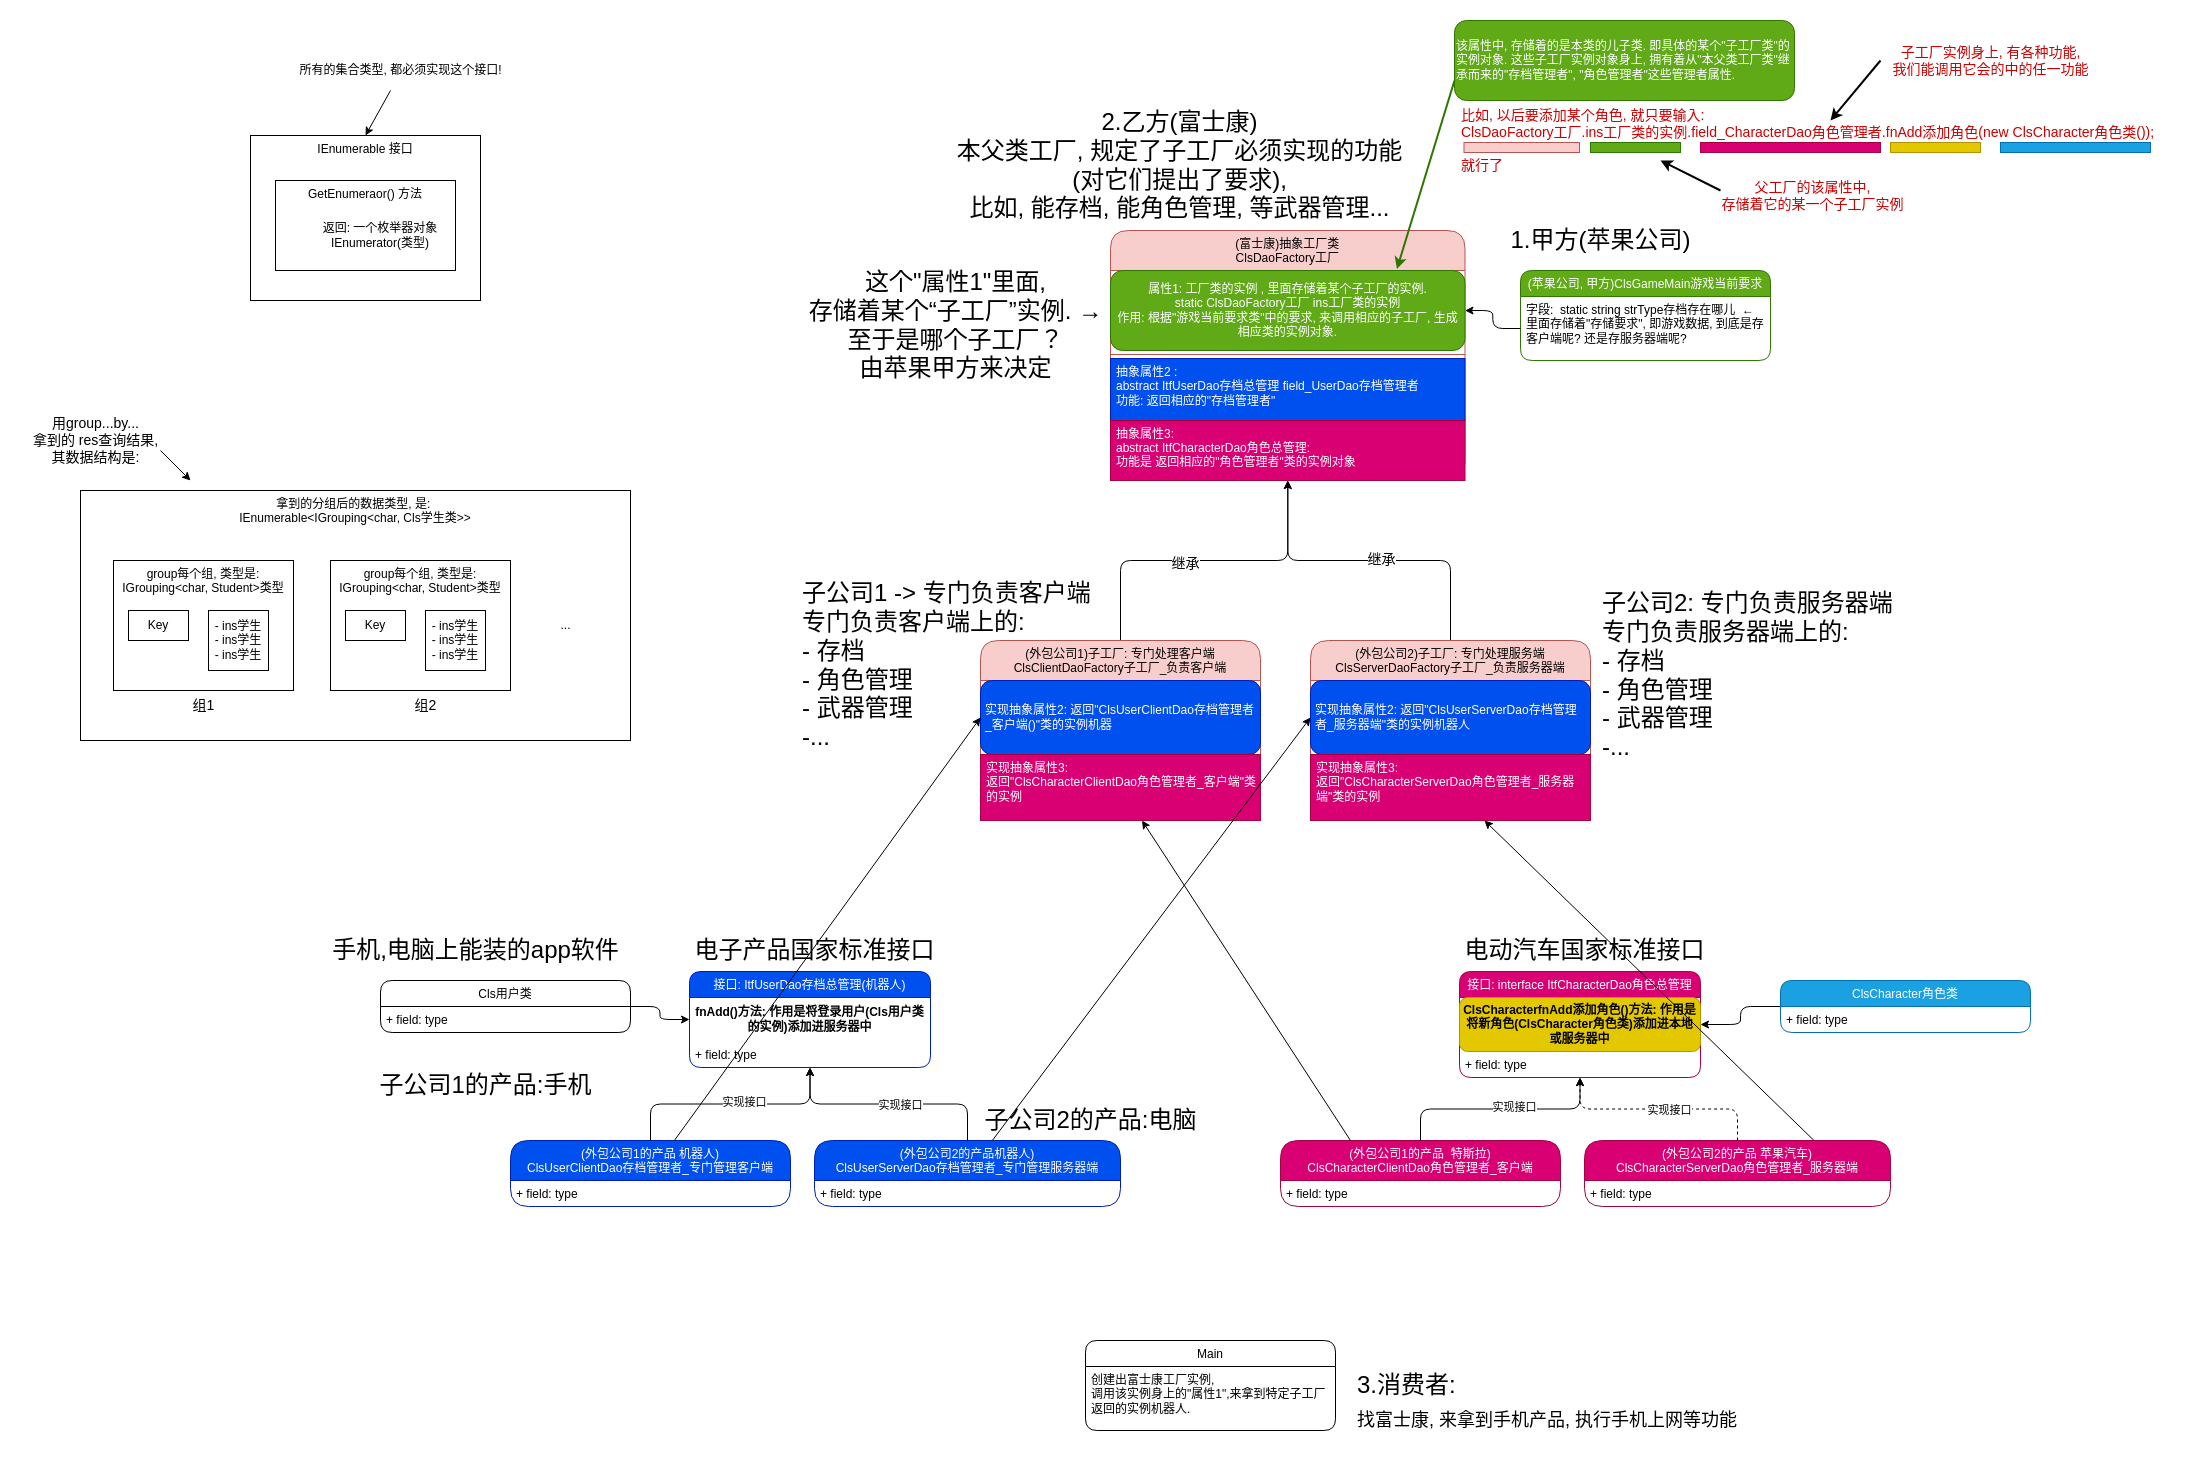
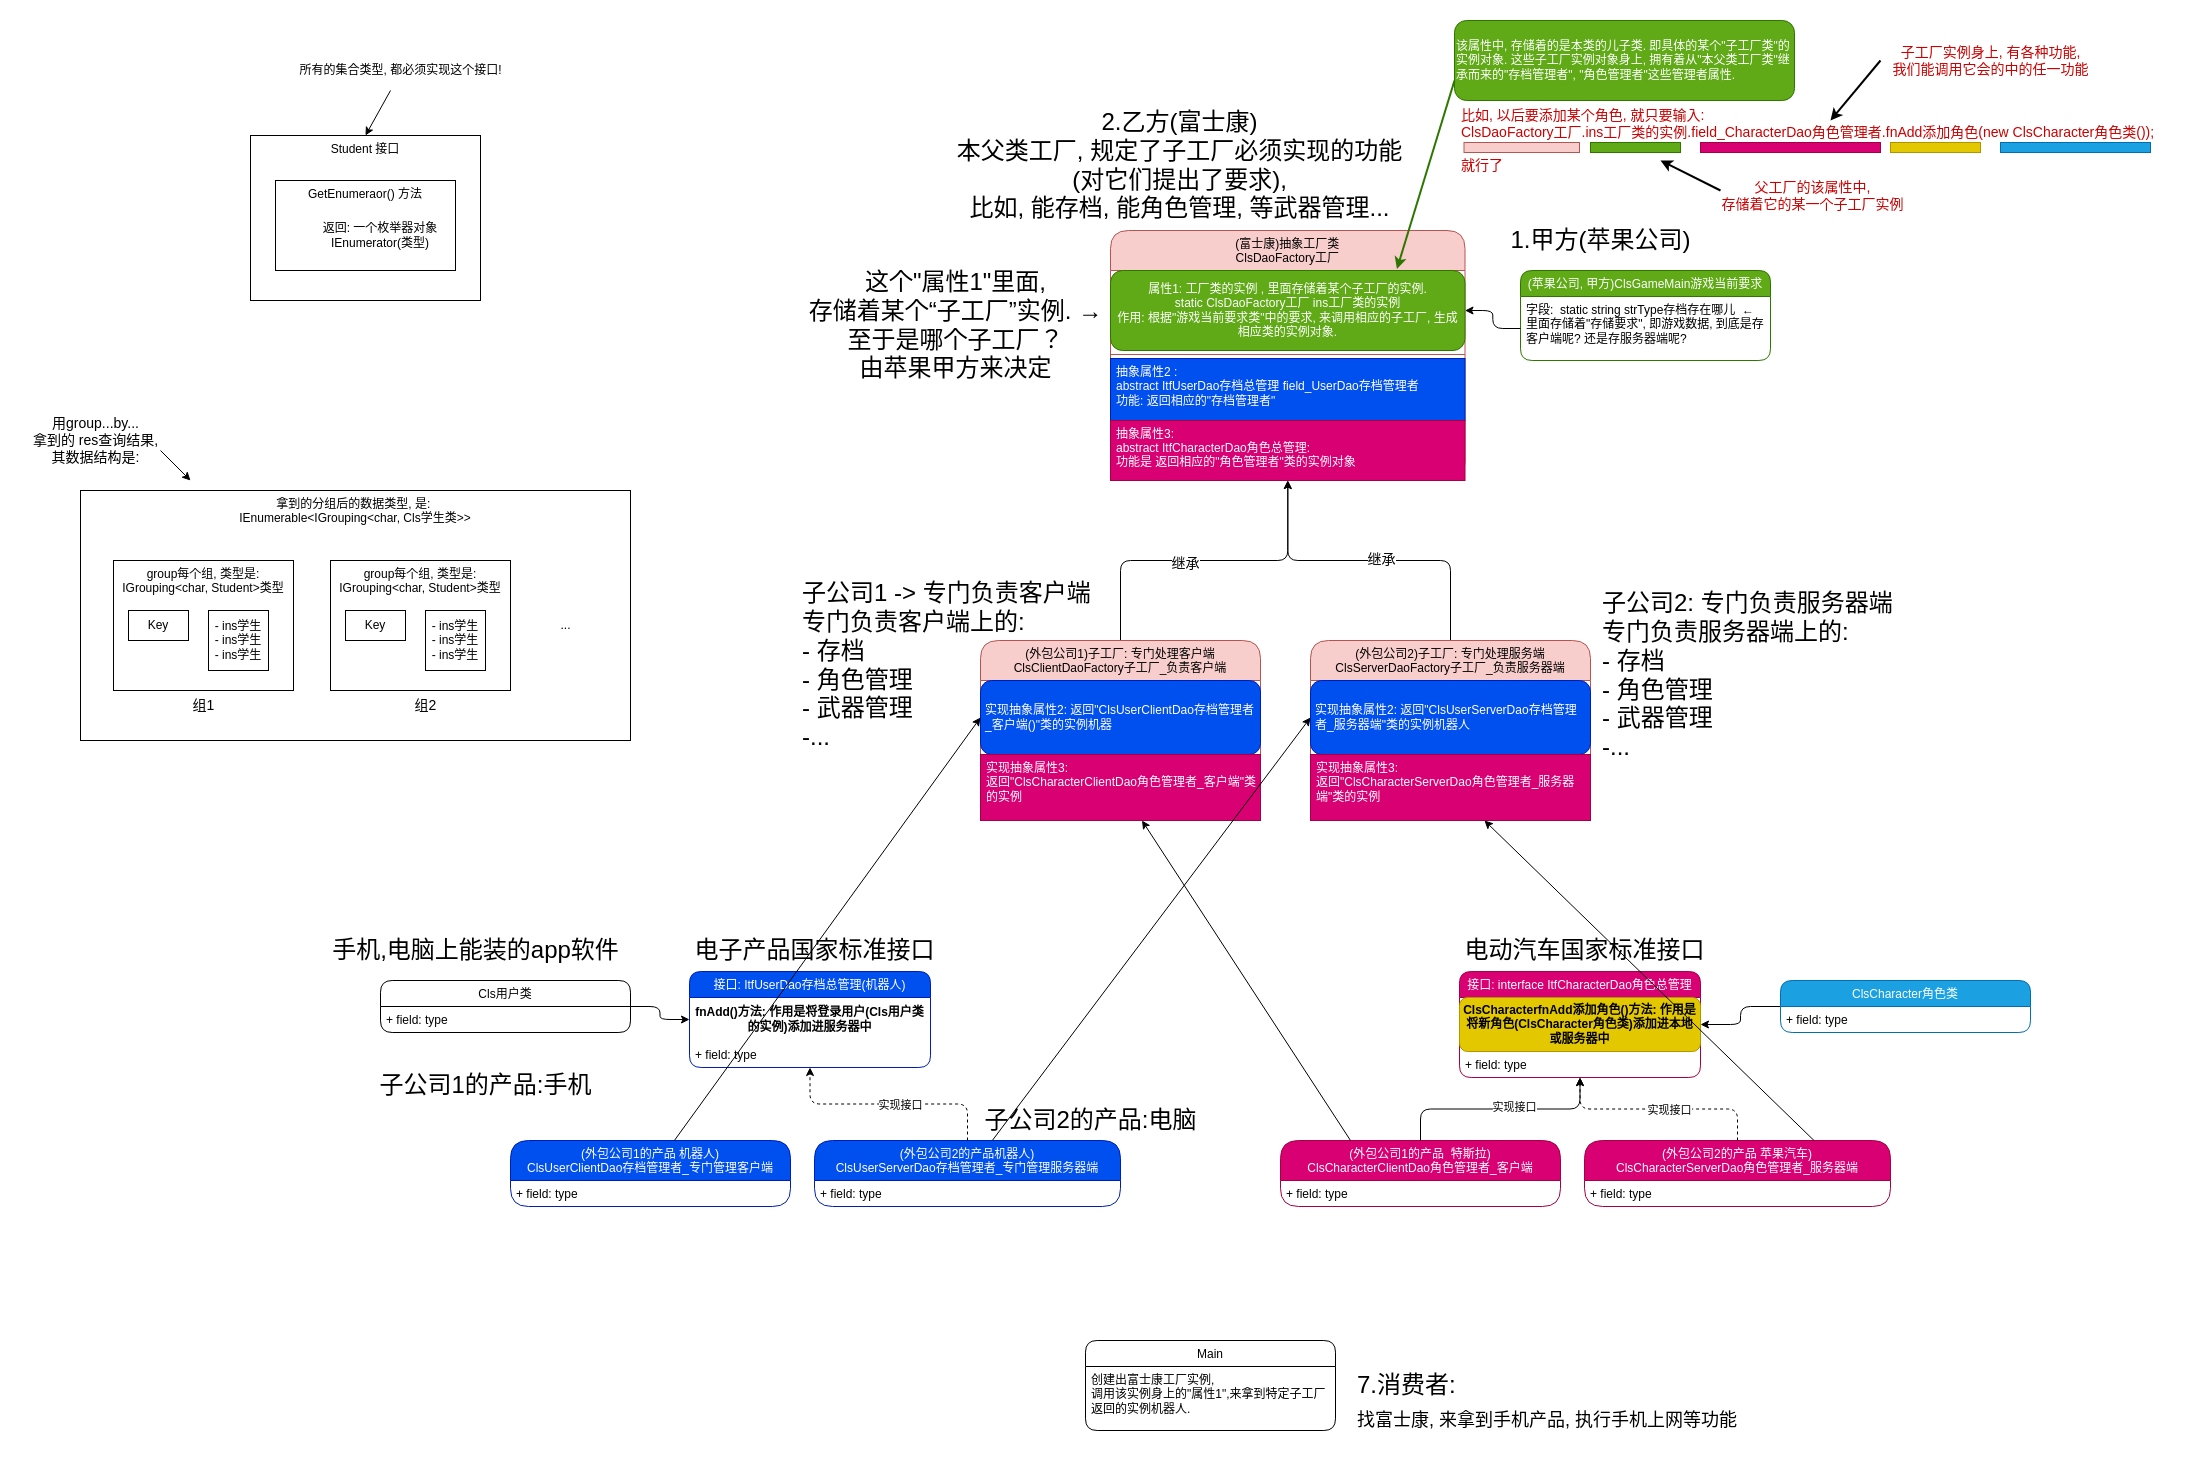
- <mxCell id="78" value="IEnumerable 接口" style="rounded=0;whiteSpace=wrap;html=1;verticalAlign=top;fillColor=none;" vertex="1" parent="1"><mxGeometry x="250" y="135" width="230" height="165" as="geometry" /></mxCell>
+ <mxCell id="78" value="Student 接口" style="rounded=0;whiteSpace=wrap;html=1;verticalAlign=top;fillColor=none;" vertex="1" parent="1"><mxGeometry x="250" y="135" width="230" height="165" as="geometry" /></mxCell>
- <mxCell id="9" style="edgeStyle=orthogonalEdgeStyle;rounded=1;orthogonalLoop=1;jettySize=auto;html=1;labelBackgroundColor=none;fontColor=default;" parent="1" source="2" target="13" edge="1"><mxGeometry relative="1" as="geometry" /></mxCell>
- <mxCell id="10" value="实现接口" style="edgeLabel;html=1;align=center;verticalAlign=middle;resizable=0;points=[];labelBackgroundColor=default;rounded=1;" parent="9" vertex="1" connectable="0"><mxGeometry x="0.12" y="2" relative="1" as="geometry"><mxPoint as="offset" /></mxGeometry></mxCell>
- <mxCell id="11" style="edgeStyle=orthogonalEdgeStyle;rounded=1;orthogonalLoop=1;jettySize=auto;html=1;exitX=0.5;exitY=0;exitDx=0;exitDy=0;labelBackgroundColor=none;fontColor=default;" parent="1" source="7" target="13" edge="1"><mxGeometry relative="1" as="geometry" /></mxCell>
+ <mxCell id="11" style="edgeStyle=orthogonalEdgeStyle;rounded=1;orthogonalLoop=1;jettySize=auto;html=1;exitX=0.5;exitY=0;exitDx=0;exitDy=0;labelBackgroundColor=none;fontColor=default;dashed=1;" parent="1" source="7" target="13" edge="1"><mxGeometry relative="1" as="geometry" /></mxCell>
- <mxCell id="42" value="3.消费者:" style="text;html=1;align=left;verticalAlign=middle;resizable=0;points=[];autosize=1;strokeColor=none;fillColor=none;fontSize=24;" parent="1" vertex="1"><mxGeometry x="1355" y="1365" width="120" height="40" as="geometry" /></mxCell>
+ <mxCell id="42" value="7.消费者:" style="text;html=1;align=left;verticalAlign=middle;resizable=0;points=[];autosize=1;strokeColor=none;fillColor=none;fontSize=24;" parent="1" vertex="1"><mxGeometry x="1355" y="1365" width="120" height="40" as="geometry" /></mxCell>
